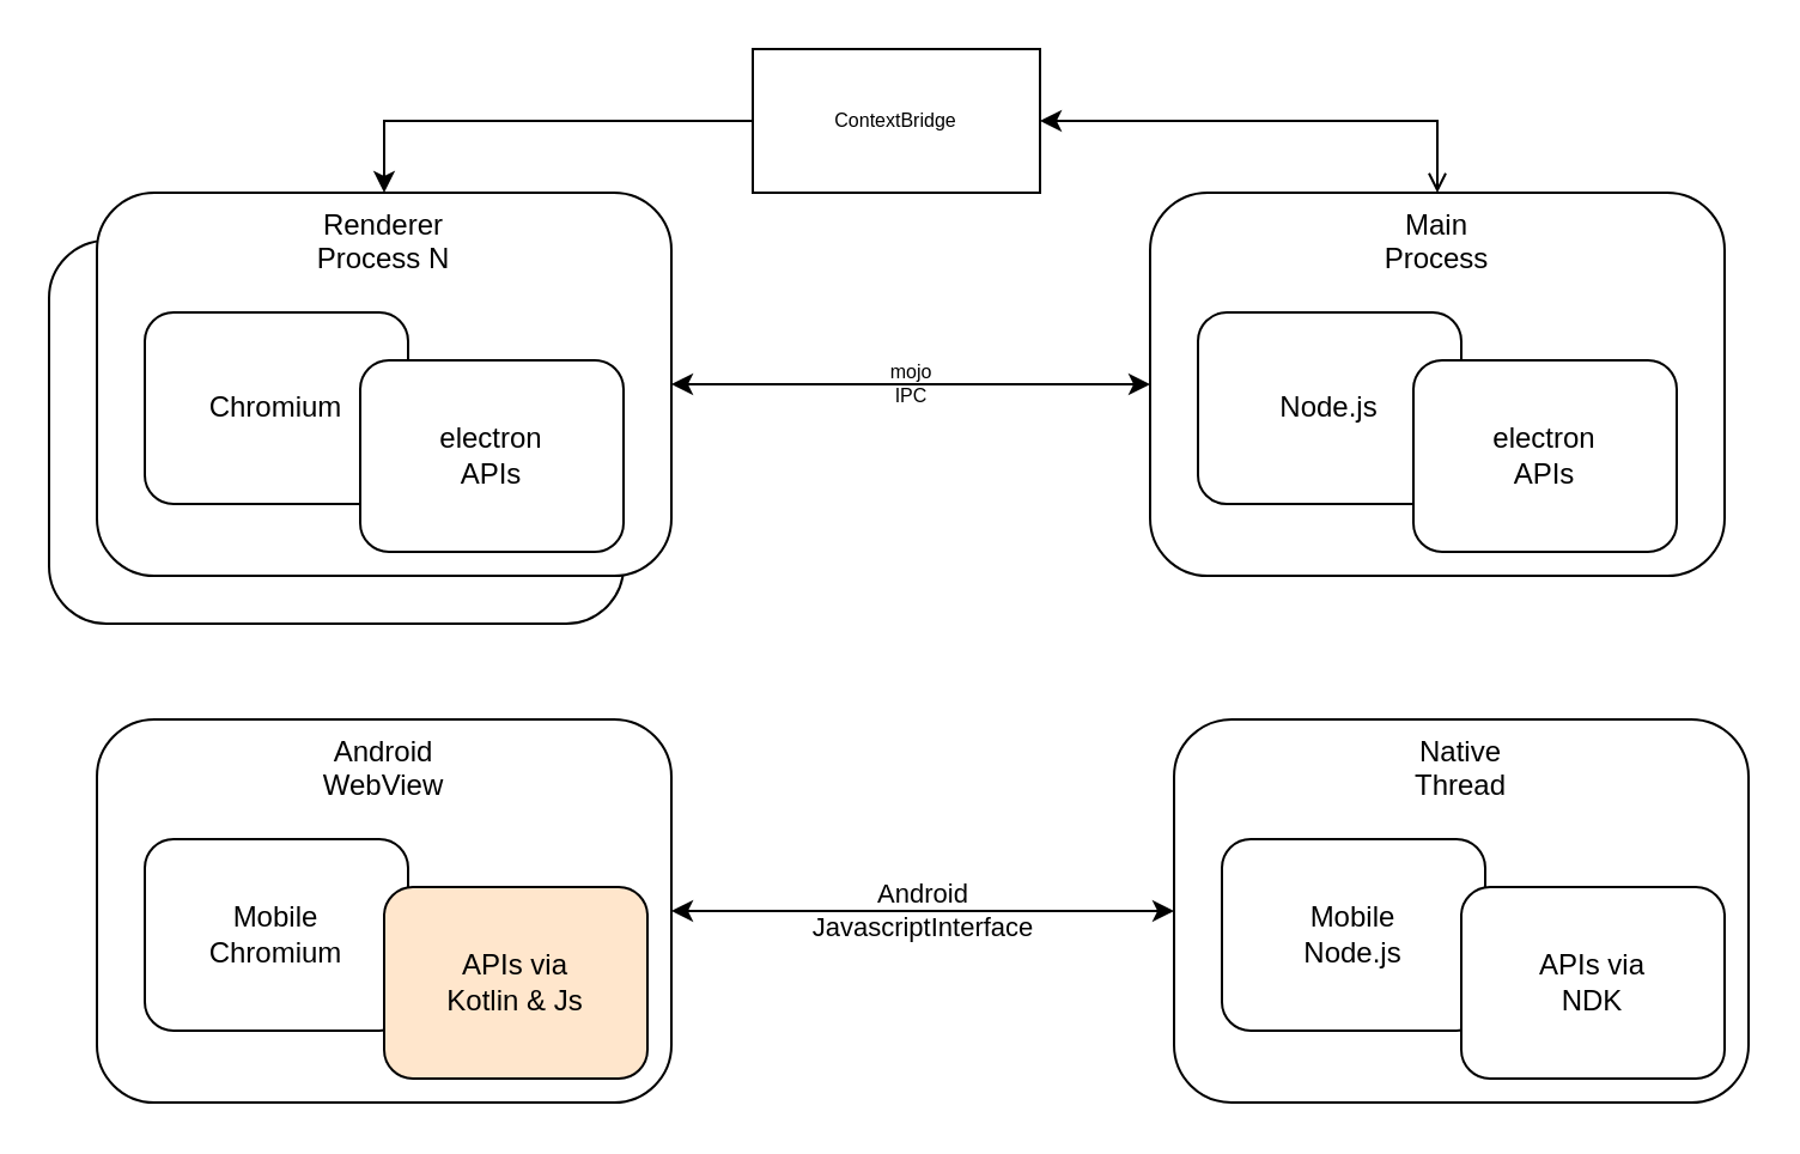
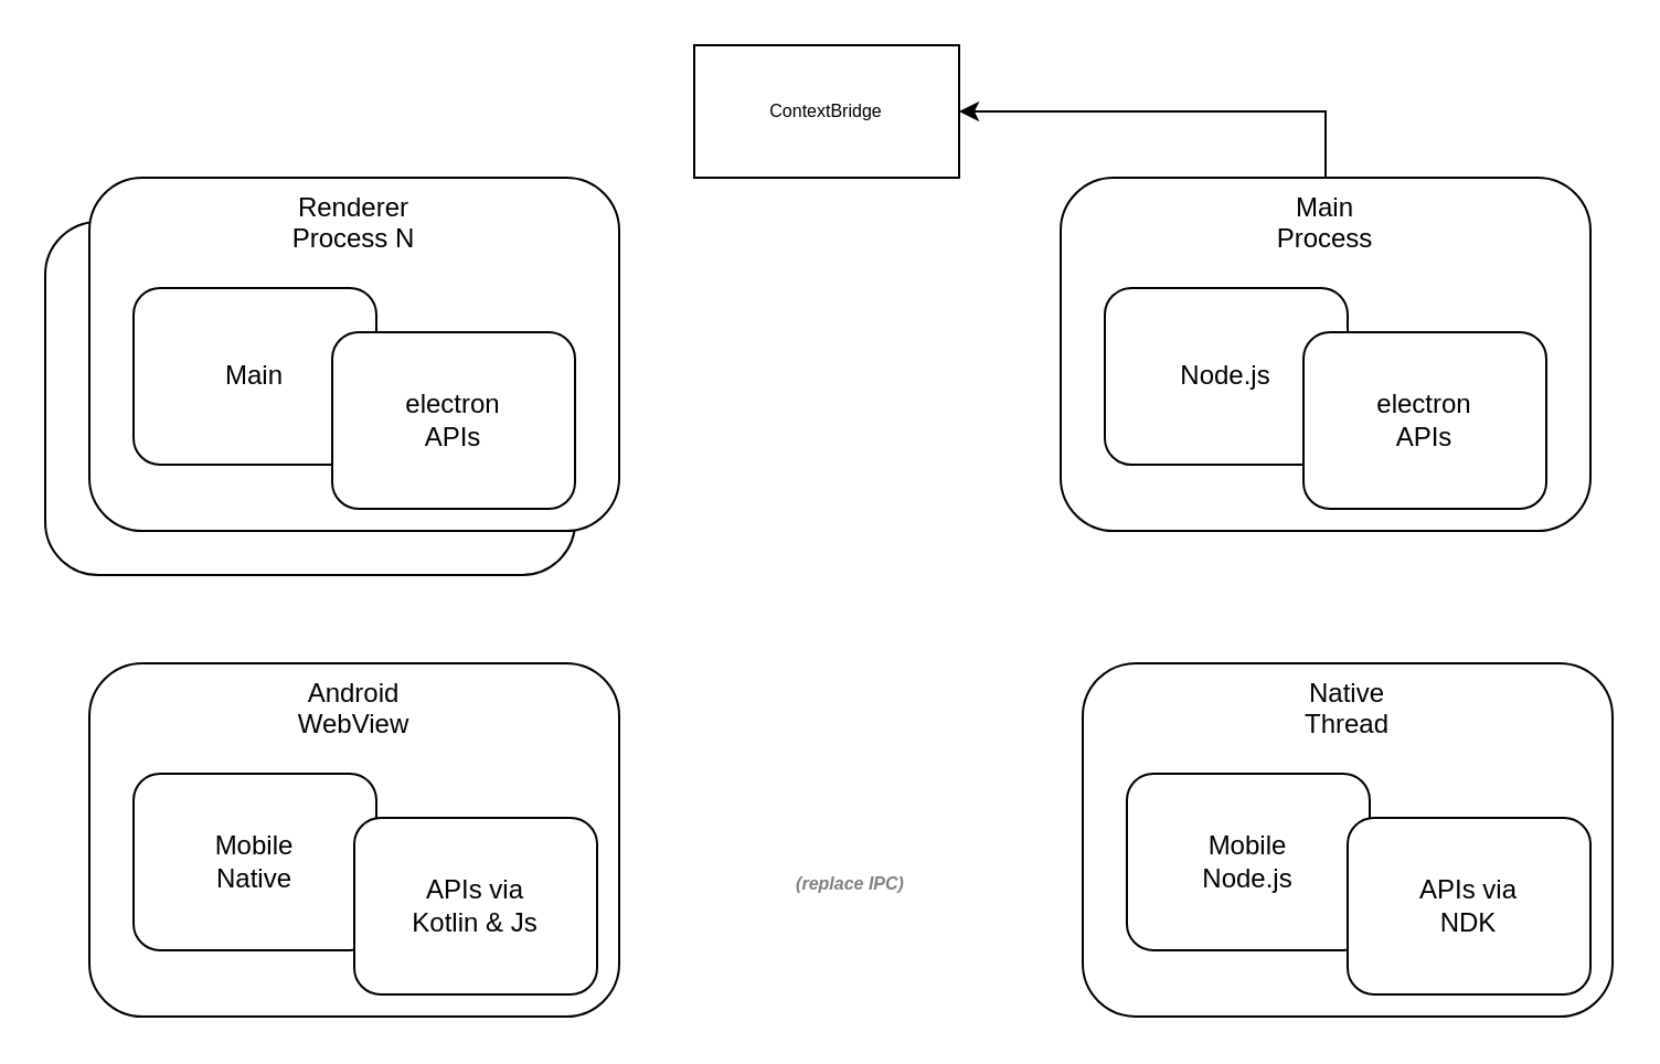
- <mxCell id="16" style="edgeStyle=orthogonalEdgeStyle;rounded=0;orthogonalLoop=1;jettySize=auto;html=1;exitX=0;exitY=0.5;exitDx=0;exitDy=0;entryX=0.5;entryY=0;entryDx=0;entryDy=0;fontSize=8;fontColor=#000000;startArrow=none;startFill=0;endArrow=classic;endFill=1;" edge="1" parent="1" source="17" target="14"><mxGeometry relative="1" as="geometry" /></mxCell>
- <mxCell id="15" style="edgeStyle=orthogonalEdgeStyle;rounded=0;orthogonalLoop=1;jettySize=auto;html=1;exitX=1;exitY=0.5;exitDx=0;exitDy=0;entryX=0.5;entryY=0;entryDx=0;entryDy=0;fontSize=8;fontColor=#000000;startArrow=classic;startFill=1;endArrow=open;endFill=0;" edge="1" parent="1" source="17" target="10"><mxGeometry relative="1" as="geometry" /></mxCell>
+ <mxCell id="15" style="edgeStyle=orthogonalEdgeStyle;rounded=0;orthogonalLoop=1;jettySize=auto;html=1;exitX=1;exitY=0.5;exitDx=0;exitDy=0;entryX=0.5;entryY=0;entryDx=0;entryDy=0;fontSize=8;fontColor=#000000;startArrow=classic;startFill=1;endArrow=none;endFill=0;" edge="1" parent="1" source="17" target="10"><mxGeometry relative="1" as="geometry" /></mxCell>
- <mxCell id="13" value="mojo&lt;br&gt;IPC" style="edgeStyle=orthogonalEdgeStyle;rounded=0;orthogonalLoop=1;jettySize=auto;html=1;exitX=1;exitY=0.5;exitDx=0;exitDy=0;entryX=0;entryY=0.5;entryDx=0;entryDy=0;fontSize=8;startArrow=classic;startFill=1;labelBackgroundColor=none;" edge="1" parent="1" source="14" target="10"><mxGeometry relative="1" as="geometry" /></mxCell>
- <mxCell id="18" value="Chromium" style="rounded=1;whiteSpace=wrap;html=1;" vertex="1" parent="1"><mxGeometry x="60" y="130" width="110" height="80" as="geometry" /></mxCell>
+ <mxCell id="18" value="Main" style="rounded=1;whiteSpace=wrap;html=1;" vertex="1" parent="1"><mxGeometry x="60" y="130" width="110" height="80" as="geometry" /></mxCell>
- <mxCell id="2" value="Android&lt;br&gt;JavascriptInterface" style="edgeStyle=orthogonalEdgeStyle;rounded=0;orthogonalLoop=1;jettySize=auto;html=1;exitX=1;exitY=0.5;exitDx=0;exitDy=0;entryX=0;entryY=0.5;entryDx=0;entryDy=0;startArrow=classic;startFill=1;labelBackgroundColor=none;" edge="1" parent="1" source="3" target="4"><mxGeometry relative="1" as="geometry" /></mxCell>
- <mxCell id="6" value="Mobile&lt;br&gt;Chromium" style="rounded=1;whiteSpace=wrap;html=1;" vertex="1" parent="1"><mxGeometry x="60" y="350" width="110" height="80" as="geometry" /></mxCell>
+ <mxCell id="6" value="Mobile&lt;br&gt;Native" style="rounded=1;whiteSpace=wrap;html=1;" vertex="1" parent="1"><mxGeometry x="60" y="350" width="110" height="80" as="geometry" /></mxCell>
+ <mxCell id="7" value="&lt;i style=&quot;font-size: 8px&quot;&gt;&lt;font style=&quot;font-size: 8px&quot;&gt;(replace IPC)&lt;/font&gt;&lt;/i&gt;" style="text;html=1;strokeColor=none;fillColor=none;align=center;verticalAlign=middle;whiteSpace=wrap;rounded=0;fontColor=#808080;fontSize=8;fontStyle=1" vertex="1" parent="1"><mxGeometry x="280" y="390" width="210" height="20" as="geometry" /></mxCell>
- <mxCell id="8" value="APIs via&lt;br&gt;Kotlin &amp;amp; Js" style="rounded=1;whiteSpace=wrap;html=1;fillColor=#ffe6cc;" vertex="1" parent="1"><mxGeometry x="160" y="370" width="110" height="80" as="geometry" /></mxCell>
+ <mxCell id="8" value="APIs via&lt;br&gt;Kotlin &amp;amp; Js" style="rounded=1;whiteSpace=wrap;html=1;" vertex="1" parent="1"><mxGeometry x="160" y="370" width="110" height="80" as="geometry" /></mxCell>
